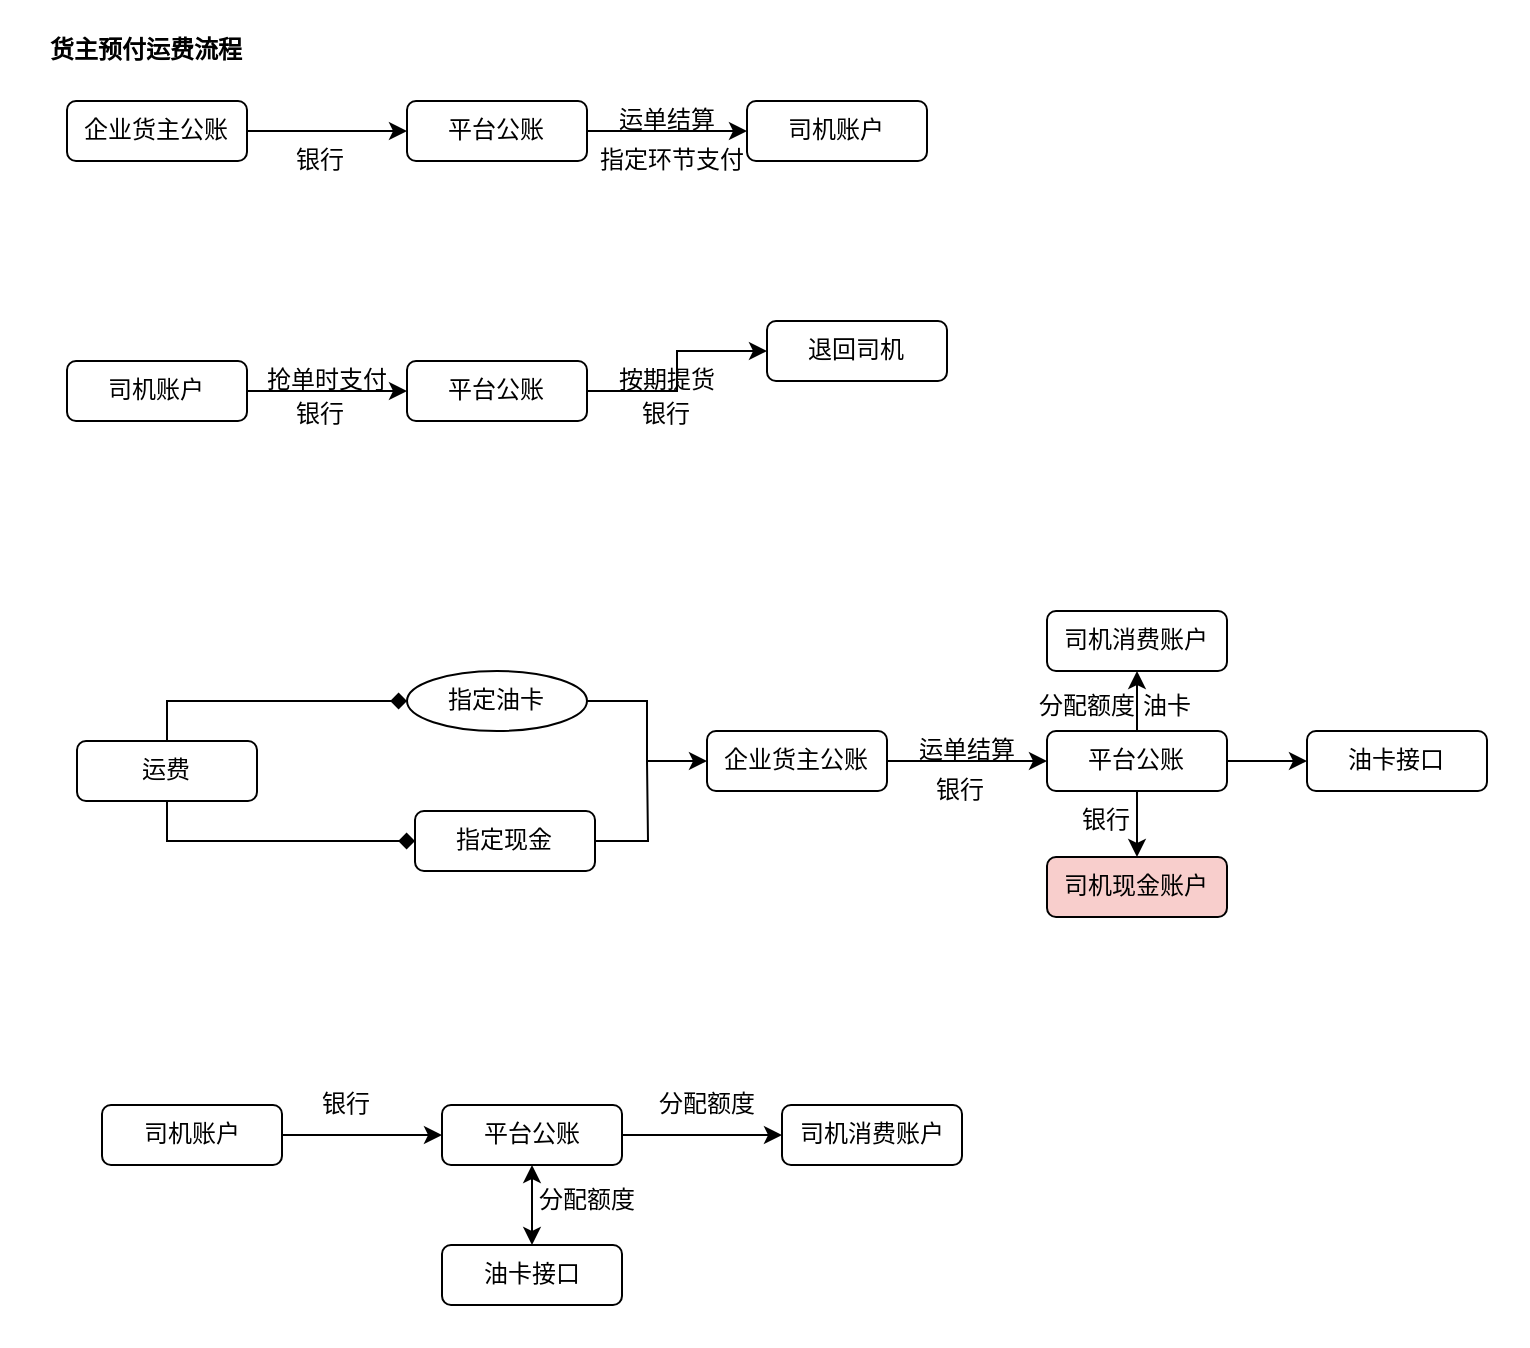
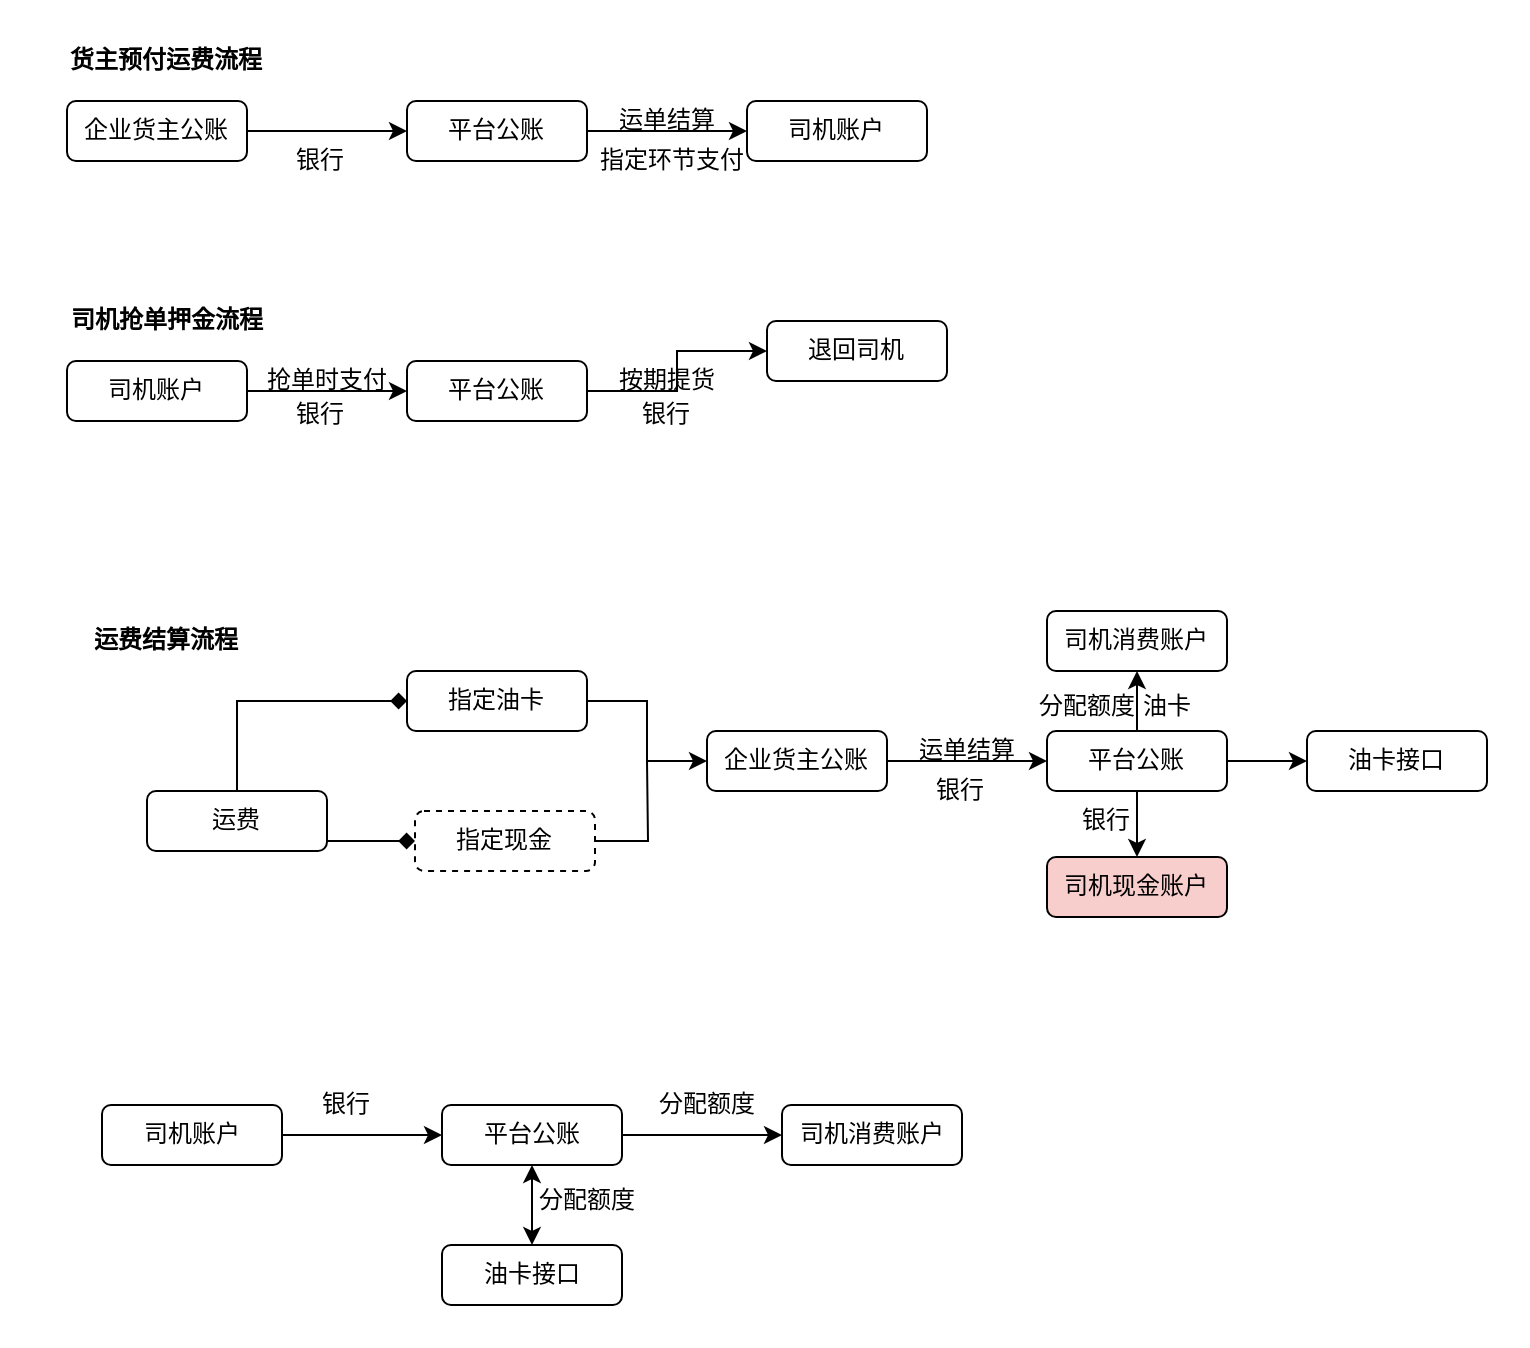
- <mxCell id="2" value="货主预付运费流程" style="text;html=1;strokeColor=none;fillColor=none;align=center;verticalAlign=middle;whiteSpace=wrap;rounded=0;fontStyle=1" vertex="1" parent="1"><mxGeometry x="23" y="15" width="100" height="20" as="geometry" /></mxCell>
+ <mxCell id="2" value="货主预付运费流程" style="text;html=1;strokeColor=none;fillColor=none;align=center;verticalAlign=middle;whiteSpace=wrap;rounded=0;fontStyle=1" vertex="1" parent="1"><mxGeometry x="33" y="20" width="100" height="20" as="geometry" /></mxCell>
+ <mxCell id="10" value="司机抢单押金流程" style="text;html=1;strokeColor=none;fillColor=none;align=center;verticalAlign=middle;whiteSpace=wrap;rounded=0;fontStyle=1" vertex="1" parent="1"><mxGeometry x="20.5" y="150" width="125" height="20" as="geometry" /></mxCell>
+ <mxCell id="21" value="运费结算流程" style="text;html=1;strokeColor=none;fillColor=none;align=center;verticalAlign=middle;whiteSpace=wrap;rounded=0;fontStyle=1" vertex="1" parent="1"><mxGeometry x="33" y="310" width="100" height="20" as="geometry" /></mxCell>
- <mxCell id="38" value="指定油卡" style="ellipse;whiteSpace=wrap;html=1;" vertex="1" parent="1"><mxGeometry x="203" y="335" width="90" height="30" as="geometry" /></mxCell>
+ <mxCell id="38" value="指定油卡" style="rounded=1;whiteSpace=wrap;html=1;" vertex="1" parent="1"><mxGeometry x="203" y="335" width="90" height="30" as="geometry" /></mxCell>
- <mxCell id="36" value="运费" style="rounded=1;whiteSpace=wrap;html=1;" vertex="1" parent="1"><mxGeometry x="38" y="370" width="90" height="30" as="geometry" /></mxCell>
+ <mxCell id="36" value="运费" style="rounded=1;whiteSpace=wrap;html=1;" vertex="1" parent="1"><mxGeometry x="73" y="395" width="90" height="30" as="geometry" /></mxCell>
- <mxCell id="40" value="指定现金" style="rounded=1;whiteSpace=wrap;html=1;" vertex="1" parent="1"><mxGeometry x="207" y="405" width="90" height="30" as="geometry" /></mxCell>
+ <mxCell id="40" value="指定现金" style="rounded=1;whiteSpace=wrap;html=1;dashed=1;" vertex="1" parent="1"><mxGeometry x="207" y="405" width="90" height="30" as="geometry" /></mxCell>
